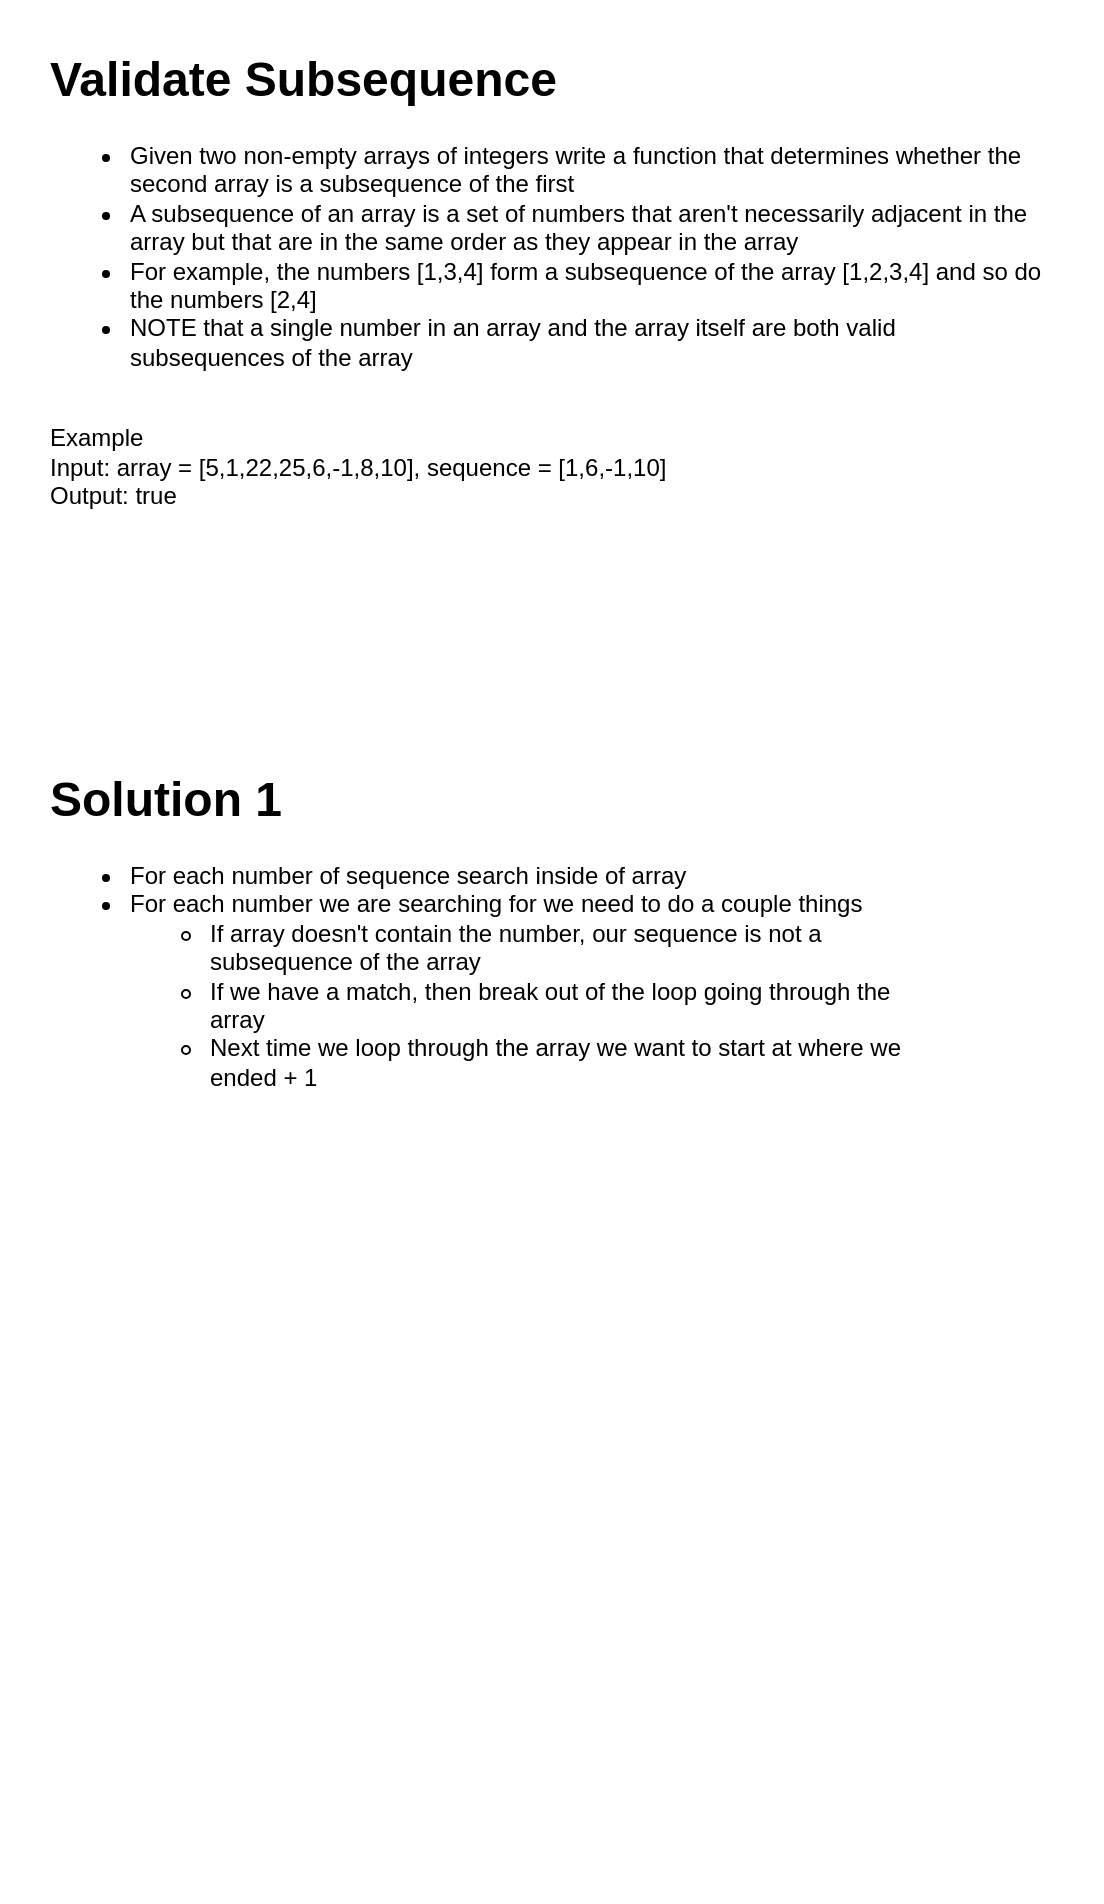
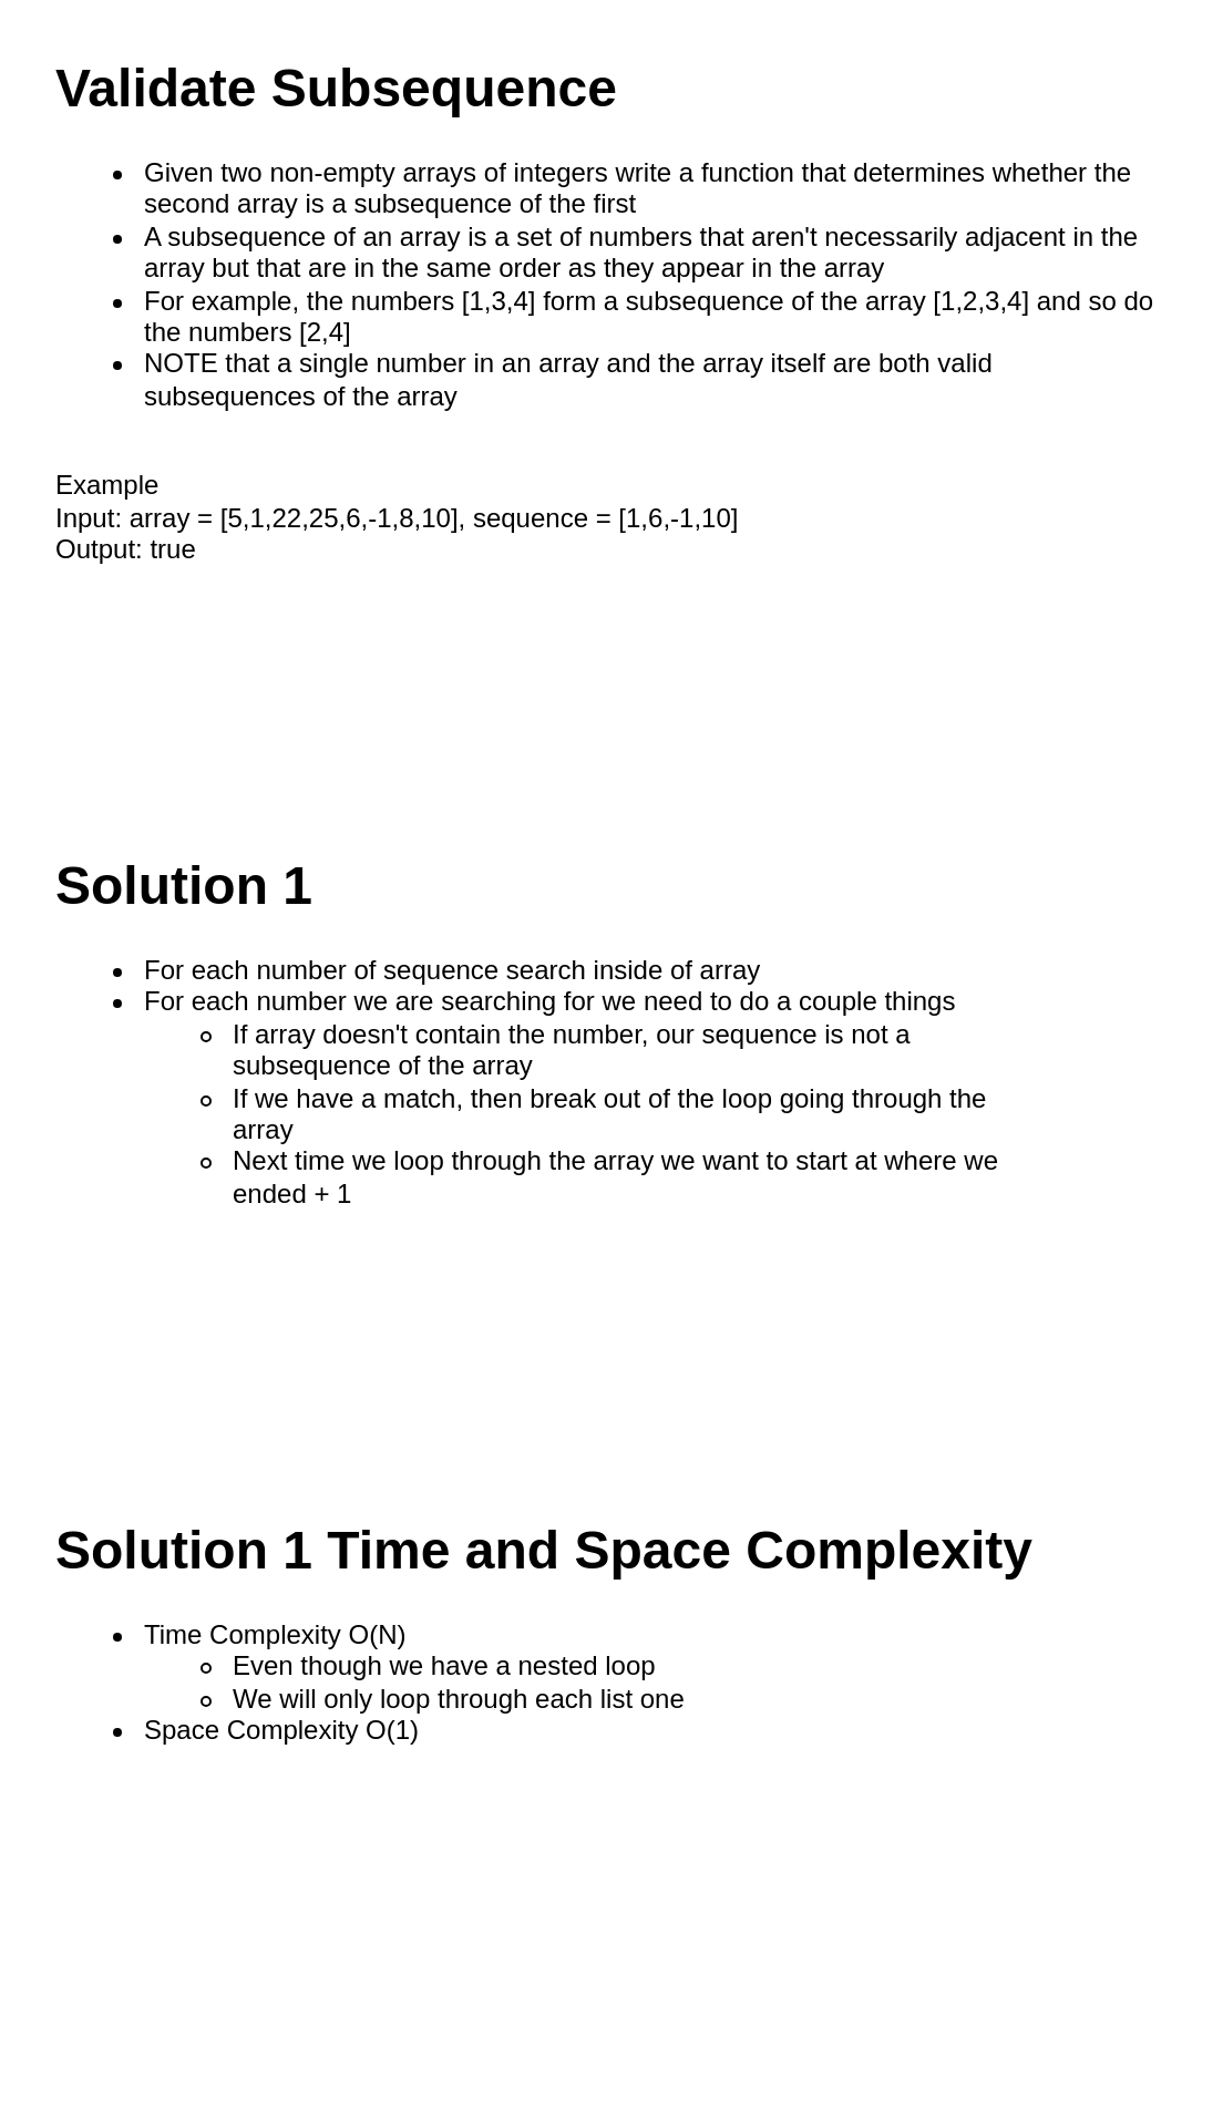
+ <mxCell id="4" value="&lt;h1&gt;Solution 1 Time and Space Complexity&lt;/h1&gt;&lt;div&gt;&lt;ul&gt;&lt;li&gt;Time Complexity O(N)&lt;/li&gt;&lt;ul&gt;&lt;li&gt;Even though we have a nested loop&lt;/li&gt;&lt;li&gt;We will only loop through each list one&lt;/li&gt;&lt;/ul&gt;&lt;li&gt;Space Complexity O(1)&lt;/li&gt;&lt;/ul&gt;&lt;/div&gt;" style="text;html=1;strokeColor=none;fillColor=none;spacing=5;spacingTop=-20;whiteSpace=wrap;overflow=hidden;rounded=0;" vertex="1" parent="1"><mxGeometry x="20" y="680" width="450" height="250" as="geometry" /></mxCell>
